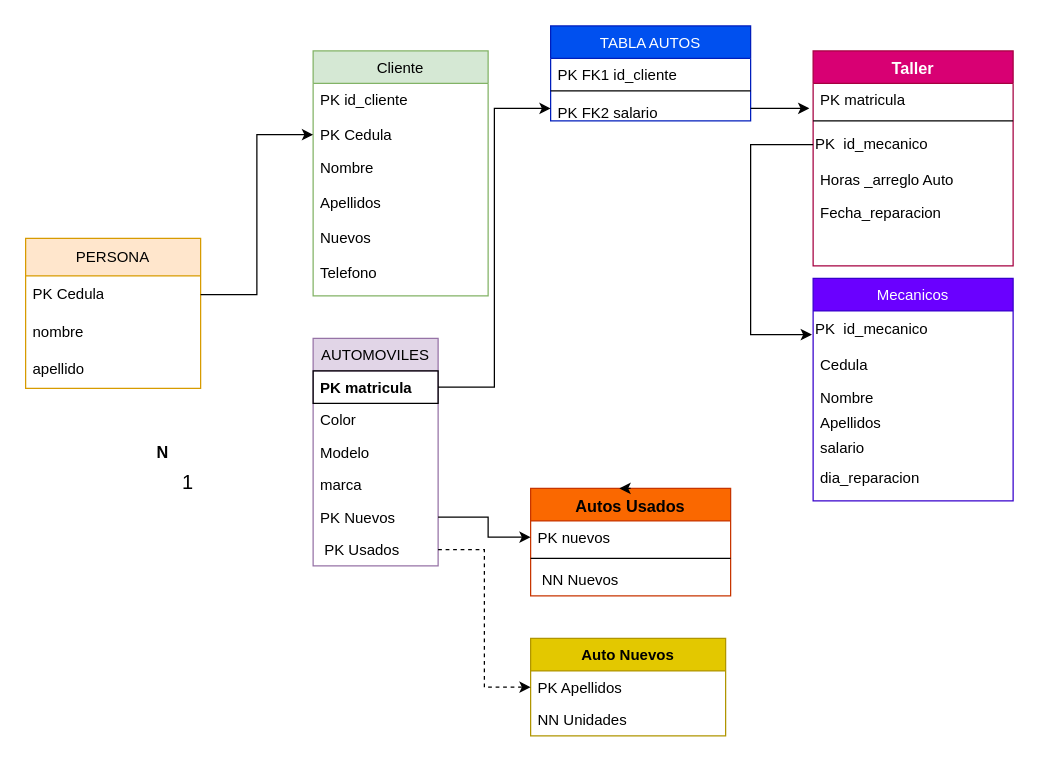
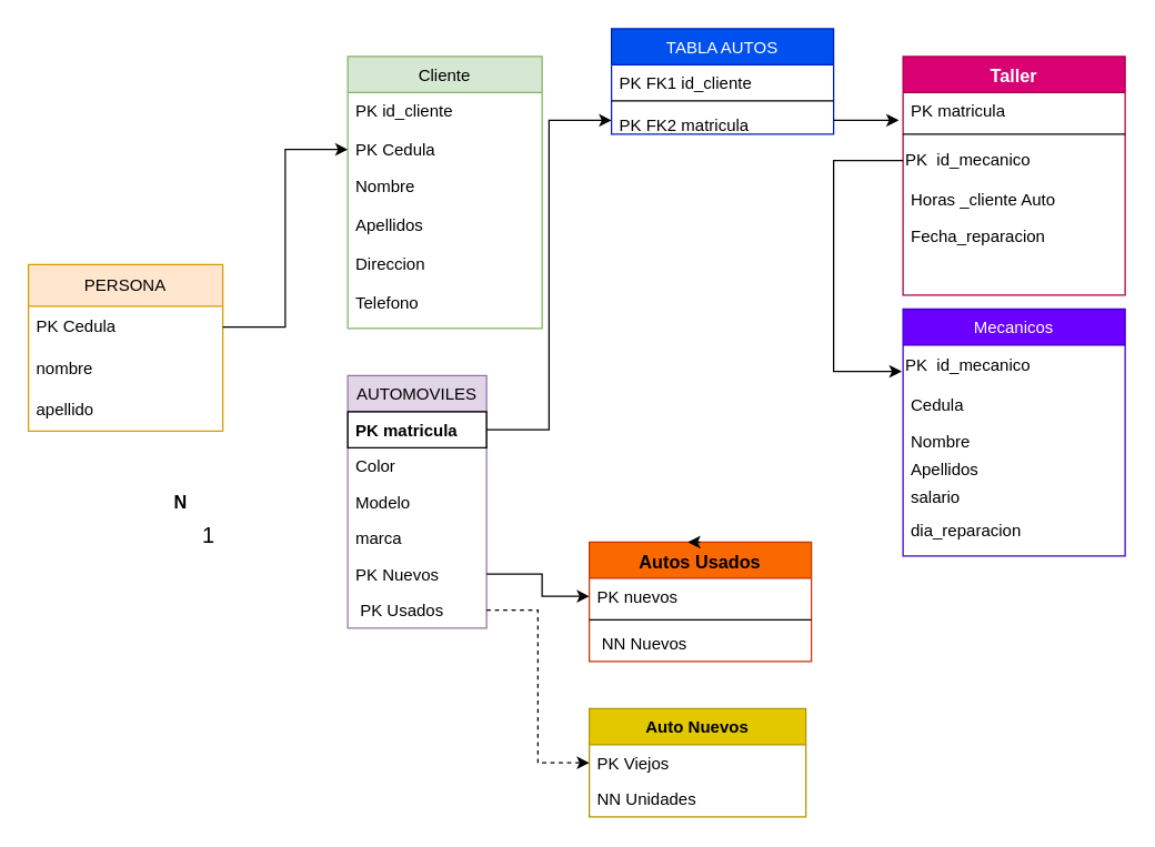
- <mxCell id="41" value="PK FK2 salario" style="text;align=left;verticalAlign=top;spacingLeft=4;spacingRight=4;overflow=hidden;rotatable=0;points=[[0,0.5],[1,0.5]];portConstraint=eastwest;labelBorderColor=none;" vertex="1" parent="38"><mxGeometry y="56" width="160" height="20" as="geometry" /></mxCell>
+ <mxCell id="41" value="PK FK2 matricula" style="text;align=left;verticalAlign=top;spacingLeft=4;spacingRight=4;overflow=hidden;rotatable=0;points=[[0,0.5],[1,0.5]];portConstraint=eastwest;labelBorderColor=none;" vertex="1" parent="38"><mxGeometry y="56" width="160" height="20" as="geometry" /></mxCell>
- <mxCell id="34" value="Horas _arreglo Auto" style="text;align=left;verticalAlign=top;spacingLeft=4;spacingRight=4;overflow=hidden;rotatable=0;points=[[0,0.5],[1,0.5]];portConstraint=eastwest;" vertex="1" parent="30"><mxGeometry y="90" width="160" height="26" as="geometry" /></mxCell>
+ <mxCell id="34" value="Horas _cliente Auto" style="text;align=left;verticalAlign=top;spacingLeft=4;spacingRight=4;overflow=hidden;rotatable=0;points=[[0,0.5],[1,0.5]];portConstraint=eastwest;" vertex="1" parent="30"><mxGeometry y="90" width="160" height="26" as="geometry" /></mxCell>
- <mxCell id="7" value="Nuevos" style="text;align=left;verticalAlign=top;spacingLeft=4;spacingRight=4;overflow=hidden;rotatable=0;points=[[0,0.5],[1,0.5]];portConstraint=eastwest;rounded=0;shadow=0;html=0;" vertex="1" parent="2"><mxGeometry y="136" width="140" height="28" as="geometry" /></mxCell>
+ <mxCell id="7" value="Direccion" style="text;align=left;verticalAlign=top;spacingLeft=4;spacingRight=4;overflow=hidden;rotatable=0;points=[[0,0.5],[1,0.5]];portConstraint=eastwest;rounded=0;shadow=0;html=0;" vertex="1" parent="2"><mxGeometry y="136" width="140" height="28" as="geometry" /></mxCell>
- <mxCell id="28" value="PK Apellidos" style="text;align=left;verticalAlign=top;spacingLeft=4;spacingRight=4;overflow=hidden;rotatable=0;points=[[0,0.5],[1,0.5]];portConstraint=eastwest;" vertex="1" parent="27"><mxGeometry y="26" width="156" height="26" as="geometry" /></mxCell>
+ <mxCell id="28" value="PK Viejos" style="text;align=left;verticalAlign=top;spacingLeft=4;spacingRight=4;overflow=hidden;rotatable=0;points=[[0,0.5],[1,0.5]];portConstraint=eastwest;" vertex="1" parent="27"><mxGeometry y="26" width="156" height="26" as="geometry" /></mxCell>
